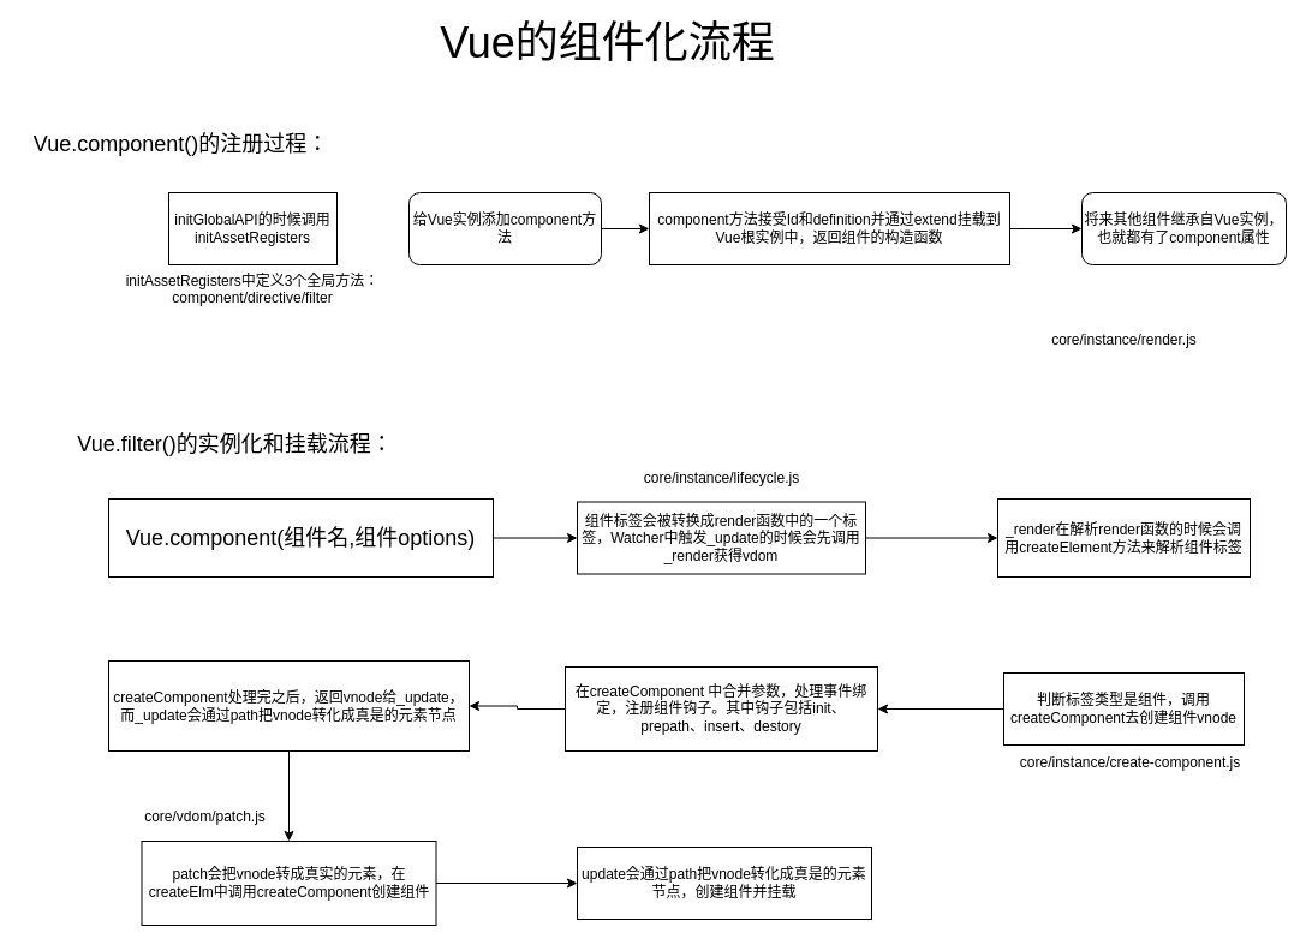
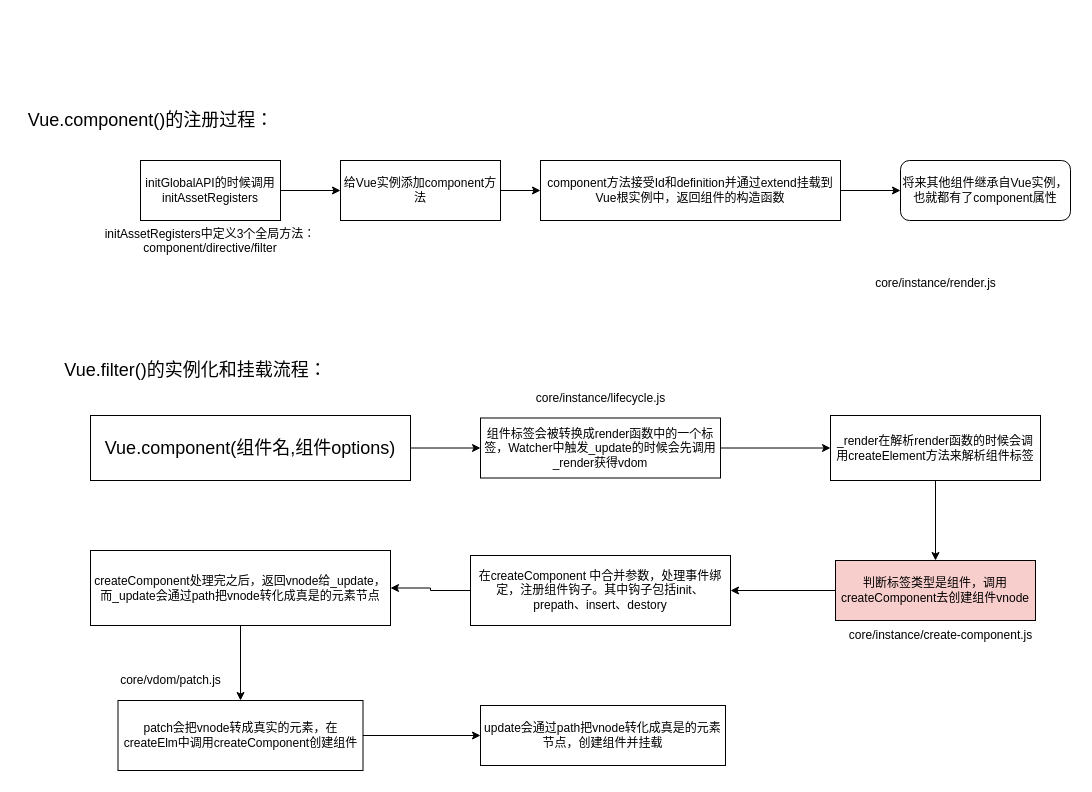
- <mxCell id="2" value="&lt;font style=&quot;font-size: 36px&quot;&gt;Vue的组件化流程&lt;/font&gt;" style="text;html=1;align=center;verticalAlign=middle;resizable=0;points=[];autosize=1;" vertex="1" parent="1"><mxGeometry x="360" y="20" width="290" height="30" as="geometry" /></mxCell>
+ <mxCell id="3" style="edgeStyle=orthogonalEdgeStyle;rounded=0;orthogonalLoop=1;jettySize=auto;html=1;entryX=0;entryY=0.5;entryDx=0;entryDy=0;" edge="1" parent="1" source="4" target="7"><mxGeometry relative="1" as="geometry" /></mxCell>
- <mxCell id="7" value="给Vue实例添加component方法" style="whiteSpace=wrap;html=1;rounded=1;" vertex="1" parent="1"><mxGeometry x="340" y="160" width="160" height="60" as="geometry" /></mxCell>
+ <mxCell id="7" value="给Vue实例添加component方法" style="rounded=0;whiteSpace=wrap;html=1;" vertex="1" parent="1"><mxGeometry x="340" y="160" width="160" height="60" as="geometry" /></mxCell>
+ <mxCell id="17" style="edgeStyle=orthogonalEdgeStyle;rounded=0;orthogonalLoop=1;jettySize=auto;html=1;" edge="1" parent="1" source="18" target="20"><mxGeometry relative="1" as="geometry" /></mxCell>
- <mxCell id="20" value="判断标签类型是组件，调用createComponent去创建组件vnode" style="rounded=0;whiteSpace=wrap;html=1;" vertex="1" parent="1"><mxGeometry x="835" y="560" width="200" height="60" as="geometry" /></mxCell>
+ <mxCell id="20" value="判断标签类型是组件，调用createComponent去创建组件vnode" style="rounded=0;whiteSpace=wrap;html=1;fillColor=#f8cecc;" vertex="1" parent="1"><mxGeometry x="835" y="560" width="200" height="60" as="geometry" /></mxCell>
